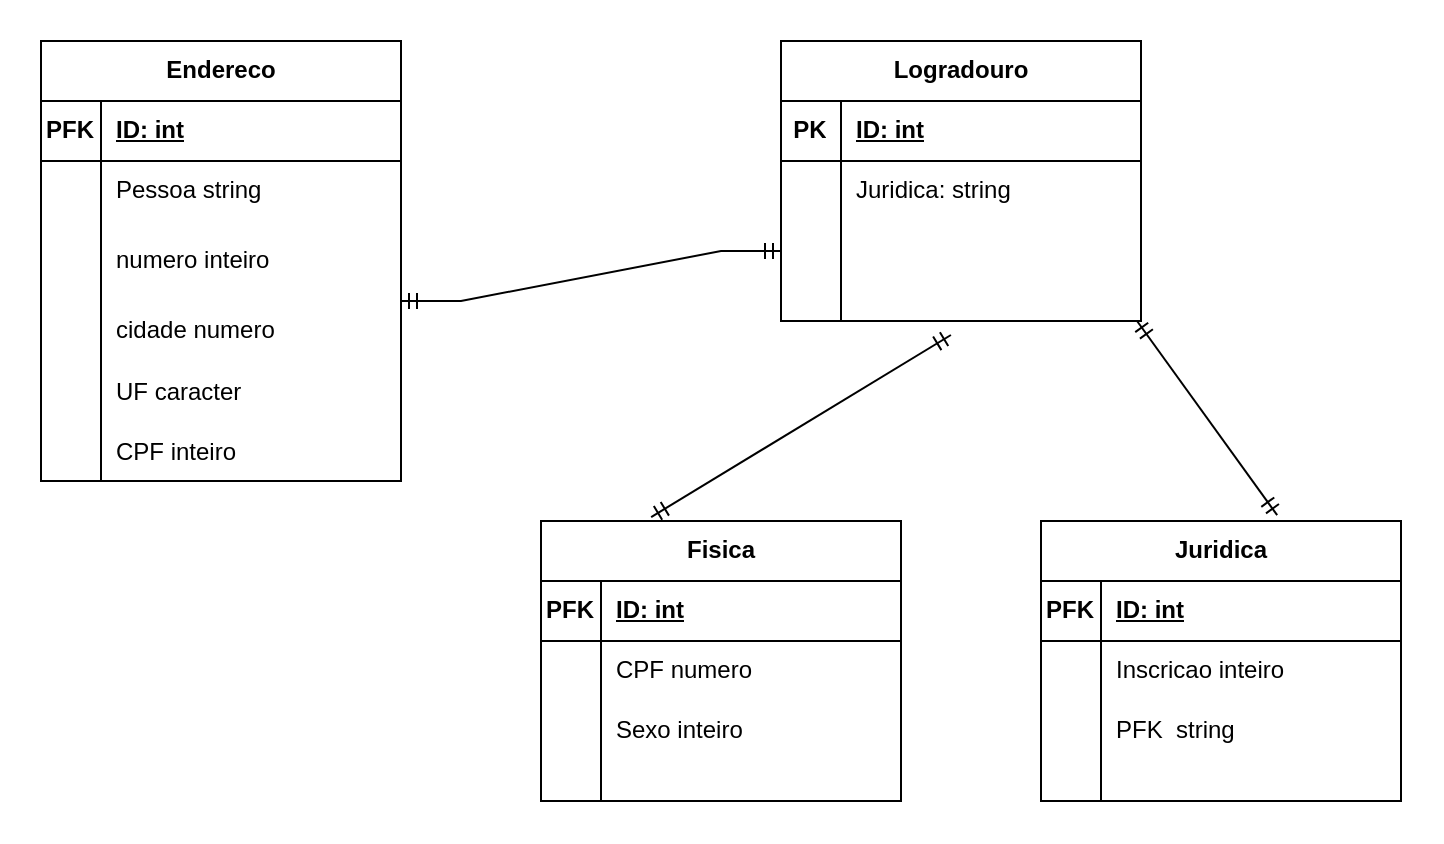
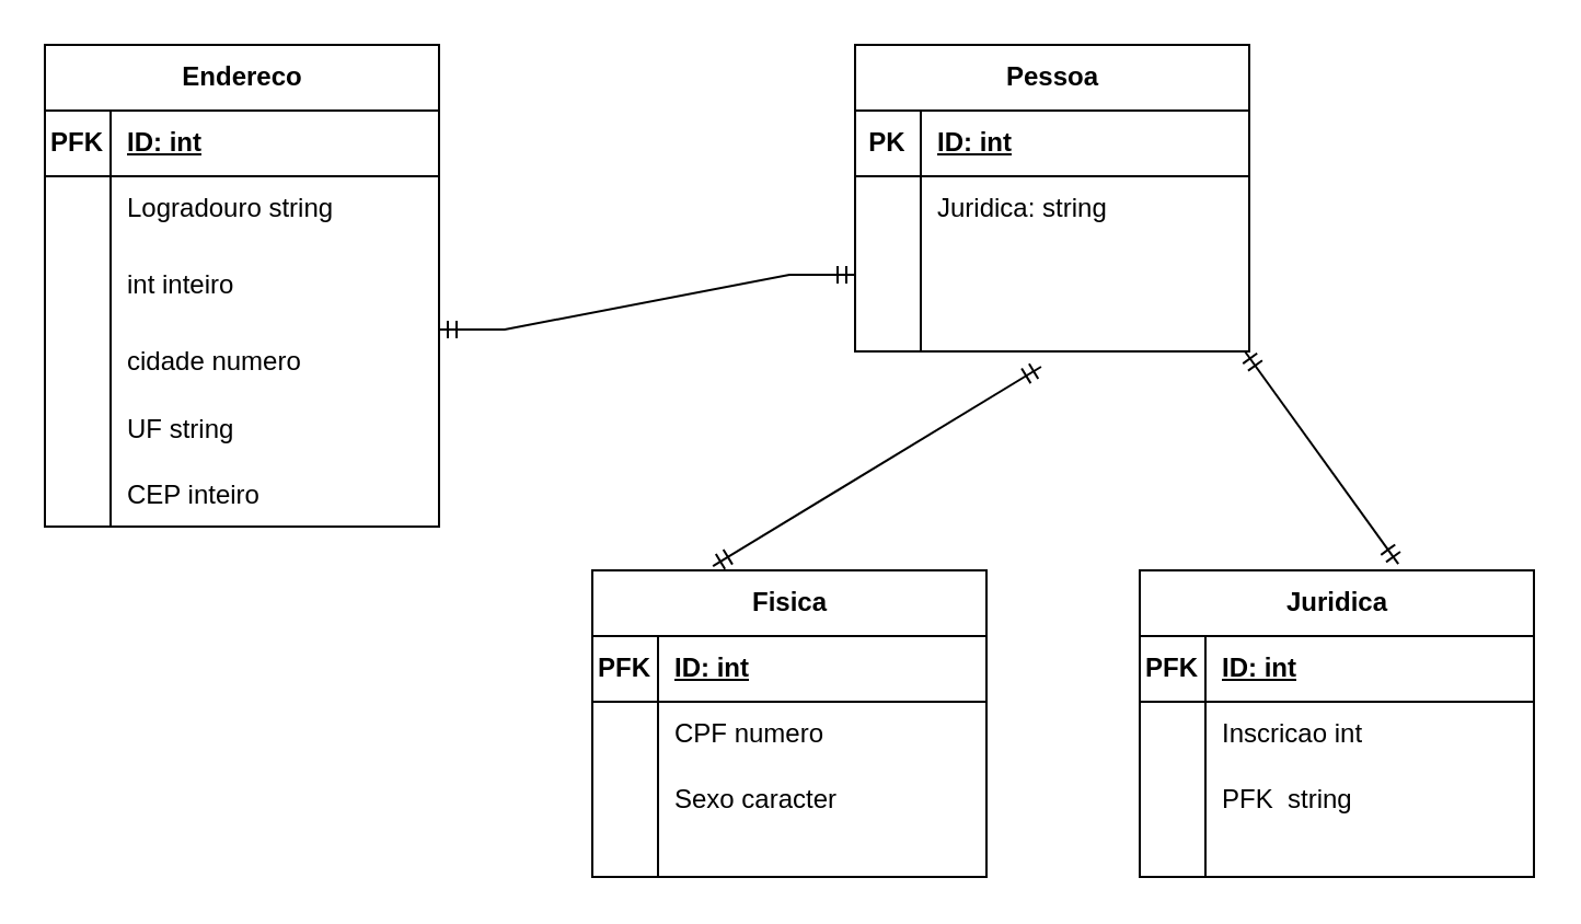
- <mxCell id="2" value="Logradouro" style="shape=table;startSize=30;container=1;collapsible=1;childLayout=tableLayout;fixedRows=1;rowLines=0;fontStyle=1;align=center;resizeLast=1;html=1;" vertex="1" parent="1"><mxGeometry x="390" y="20" width="180" height="140" as="geometry"><mxRectangle x="760" y="400" width="80" height="30" as="alternateBounds" /></mxGeometry></mxCell>
+ <mxCell id="2" value="Pessoa" style="shape=table;startSize=30;container=1;collapsible=1;childLayout=tableLayout;fixedRows=1;rowLines=0;fontStyle=1;align=center;resizeLast=1;html=1;" vertex="1" parent="1"><mxGeometry x="390" y="20" width="180" height="140" as="geometry"><mxRectangle x="760" y="400" width="80" height="30" as="alternateBounds" /></mxGeometry></mxCell>
- <mxCell id="21" value="Pessoa string" style="shape=partialRectangle;connectable=0;fillColor=none;top=0;left=0;bottom=0;right=0;align=left;spacingLeft=6;overflow=hidden;whiteSpace=wrap;html=1;" vertex="1" parent="19"><mxGeometry x="30" width="150" height="30" as="geometry"><mxRectangle width="150" height="30" as="alternateBounds" /></mxGeometry></mxCell>
+ <mxCell id="21" value="Logradouro string" style="shape=partialRectangle;connectable=0;fillColor=none;top=0;left=0;bottom=0;right=0;align=left;spacingLeft=6;overflow=hidden;whiteSpace=wrap;html=1;" vertex="1" parent="19"><mxGeometry x="30" width="150" height="30" as="geometry"><mxRectangle width="150" height="30" as="alternateBounds" /></mxGeometry></mxCell>
- <mxCell id="24" value="numero inteiro" style="shape=partialRectangle;connectable=0;fillColor=none;top=0;left=0;bottom=0;right=0;align=left;spacingLeft=6;overflow=hidden;whiteSpace=wrap;html=1;" vertex="1" parent="22"><mxGeometry x="30" width="150" height="40" as="geometry"><mxRectangle width="150" height="40" as="alternateBounds" /></mxGeometry></mxCell>
+ <mxCell id="24" value="int inteiro" style="shape=partialRectangle;connectable=0;fillColor=none;top=0;left=0;bottom=0;right=0;align=left;spacingLeft=6;overflow=hidden;whiteSpace=wrap;html=1;" vertex="1" parent="22"><mxGeometry x="30" width="150" height="40" as="geometry"><mxRectangle width="150" height="40" as="alternateBounds" /></mxGeometry></mxCell>
- <mxCell id="30" value="UF caracter" style="shape=partialRectangle;connectable=0;fillColor=none;top=0;left=0;bottom=0;right=0;align=left;spacingLeft=6;overflow=hidden;" vertex="1" parent="28"><mxGeometry x="30" width="150" height="30" as="geometry"><mxRectangle width="150" height="30" as="alternateBounds" /></mxGeometry></mxCell>
+ <mxCell id="30" value="UF string" style="shape=partialRectangle;connectable=0;fillColor=none;top=0;left=0;bottom=0;right=0;align=left;spacingLeft=6;overflow=hidden;" vertex="1" parent="28"><mxGeometry x="30" width="150" height="30" as="geometry"><mxRectangle width="150" height="30" as="alternateBounds" /></mxGeometry></mxCell>
- <mxCell id="33" value="CPF inteiro" style="shape=partialRectangle;connectable=0;fillColor=none;top=0;left=0;bottom=0;right=0;align=left;spacingLeft=6;overflow=hidden;" vertex="1" parent="31"><mxGeometry x="30" width="150" height="30" as="geometry"><mxRectangle width="150" height="30" as="alternateBounds" /></mxGeometry></mxCell>
+ <mxCell id="33" value="CEP inteiro" style="shape=partialRectangle;connectable=0;fillColor=none;top=0;left=0;bottom=0;right=0;align=left;spacingLeft=6;overflow=hidden;" vertex="1" parent="31"><mxGeometry x="30" width="150" height="30" as="geometry"><mxRectangle width="150" height="30" as="alternateBounds" /></mxGeometry></mxCell>
- <mxCell id="54" value="Inscricao inteiro" style="shape=partialRectangle;connectable=0;fillColor=none;top=0;left=0;bottom=0;right=0;align=left;spacingLeft=6;overflow=hidden;whiteSpace=wrap;html=1;" vertex="1" parent="52"><mxGeometry x="30" width="150" height="30" as="geometry"><mxRectangle width="150" height="30" as="alternateBounds" /></mxGeometry></mxCell>
+ <mxCell id="54" value="Inscricao int" style="shape=partialRectangle;connectable=0;fillColor=none;top=0;left=0;bottom=0;right=0;align=left;spacingLeft=6;overflow=hidden;whiteSpace=wrap;html=1;" vertex="1" parent="52"><mxGeometry x="30" width="150" height="30" as="geometry"><mxRectangle width="150" height="30" as="alternateBounds" /></mxGeometry></mxCell>
- <mxCell id="44" value="Sexo inteiro" style="shape=partialRectangle;connectable=0;fillColor=none;top=0;left=0;bottom=0;right=0;align=left;spacingLeft=6;overflow=hidden;whiteSpace=wrap;html=1;" vertex="1" parent="42"><mxGeometry x="30" width="150" height="30" as="geometry"><mxRectangle width="150" height="30" as="alternateBounds" /></mxGeometry></mxCell>
+ <mxCell id="44" value="Sexo caracter" style="shape=partialRectangle;connectable=0;fillColor=none;top=0;left=0;bottom=0;right=0;align=left;spacingLeft=6;overflow=hidden;whiteSpace=wrap;html=1;" vertex="1" parent="42"><mxGeometry x="30" width="150" height="30" as="geometry"><mxRectangle width="150" height="30" as="alternateBounds" /></mxGeometry></mxCell>
